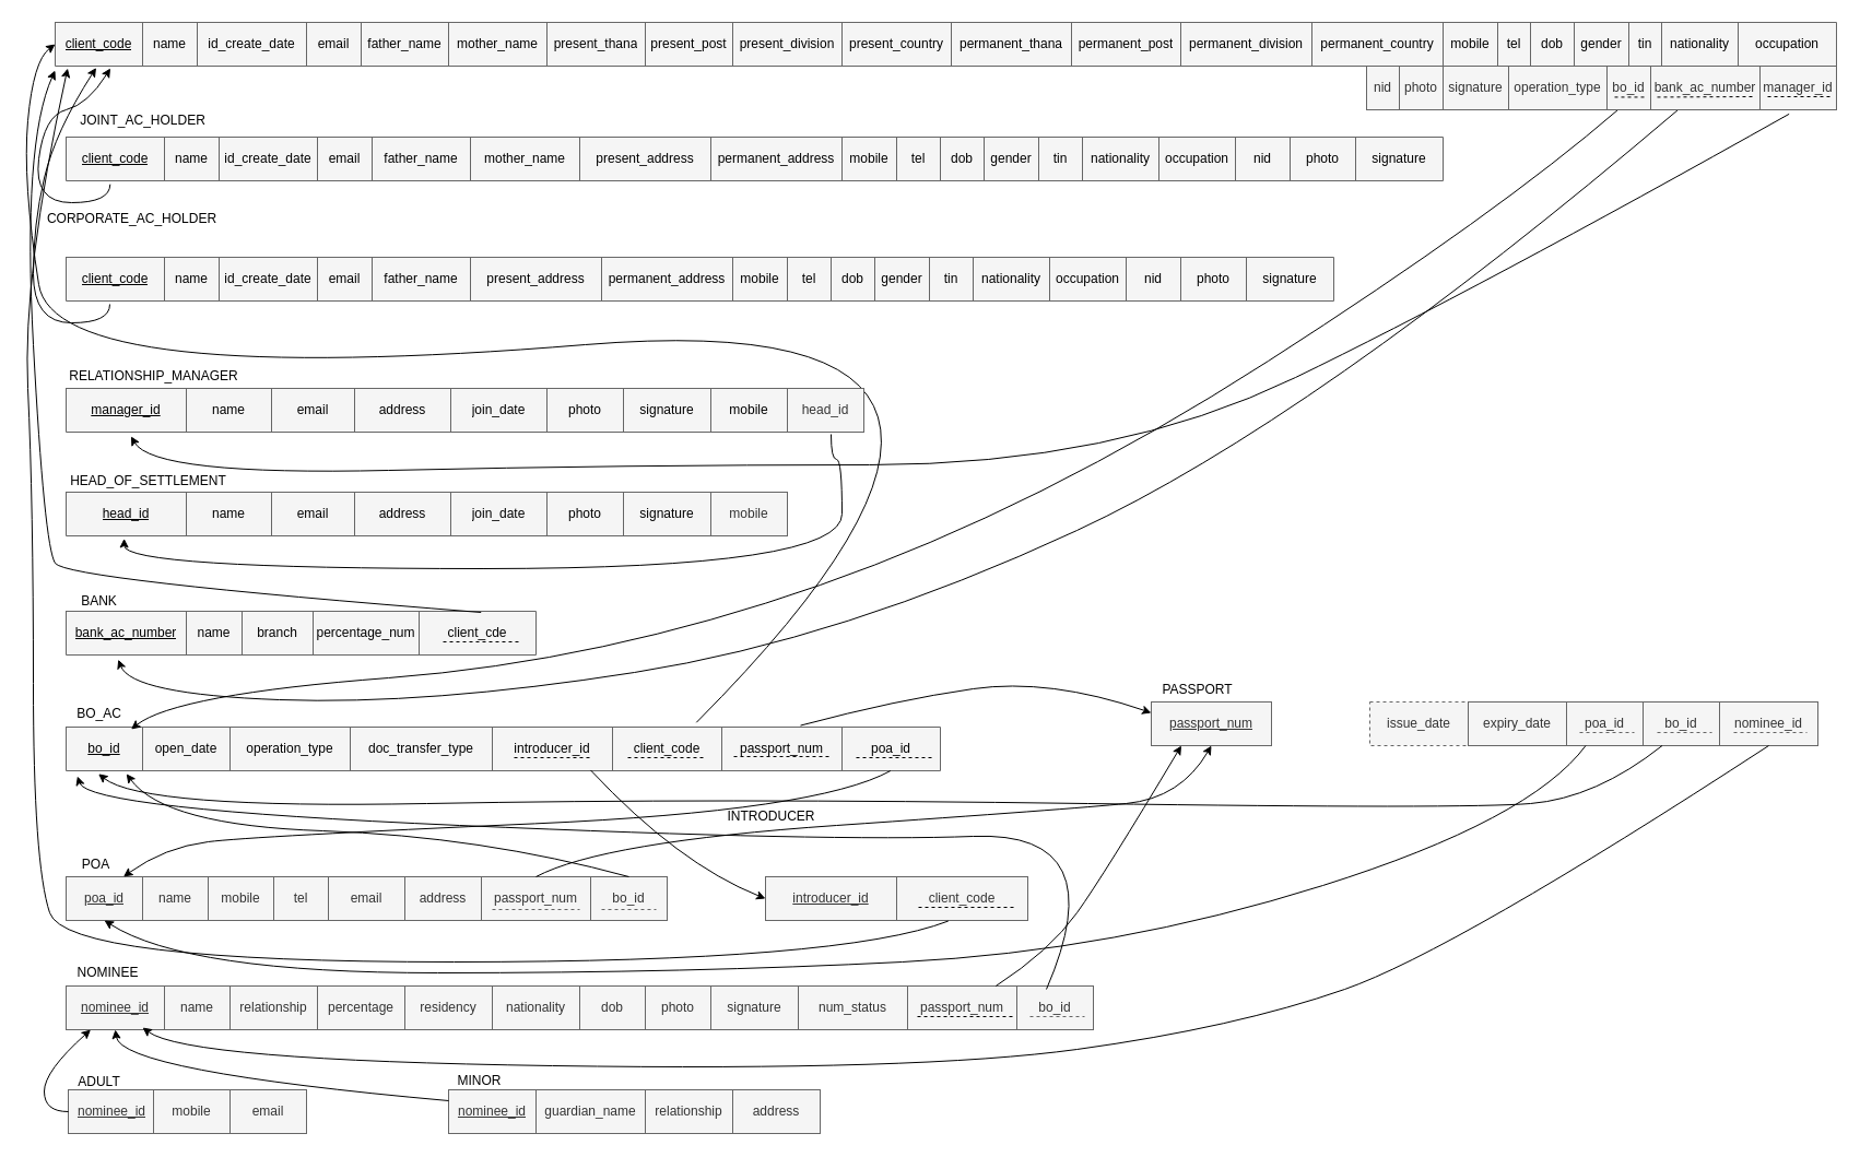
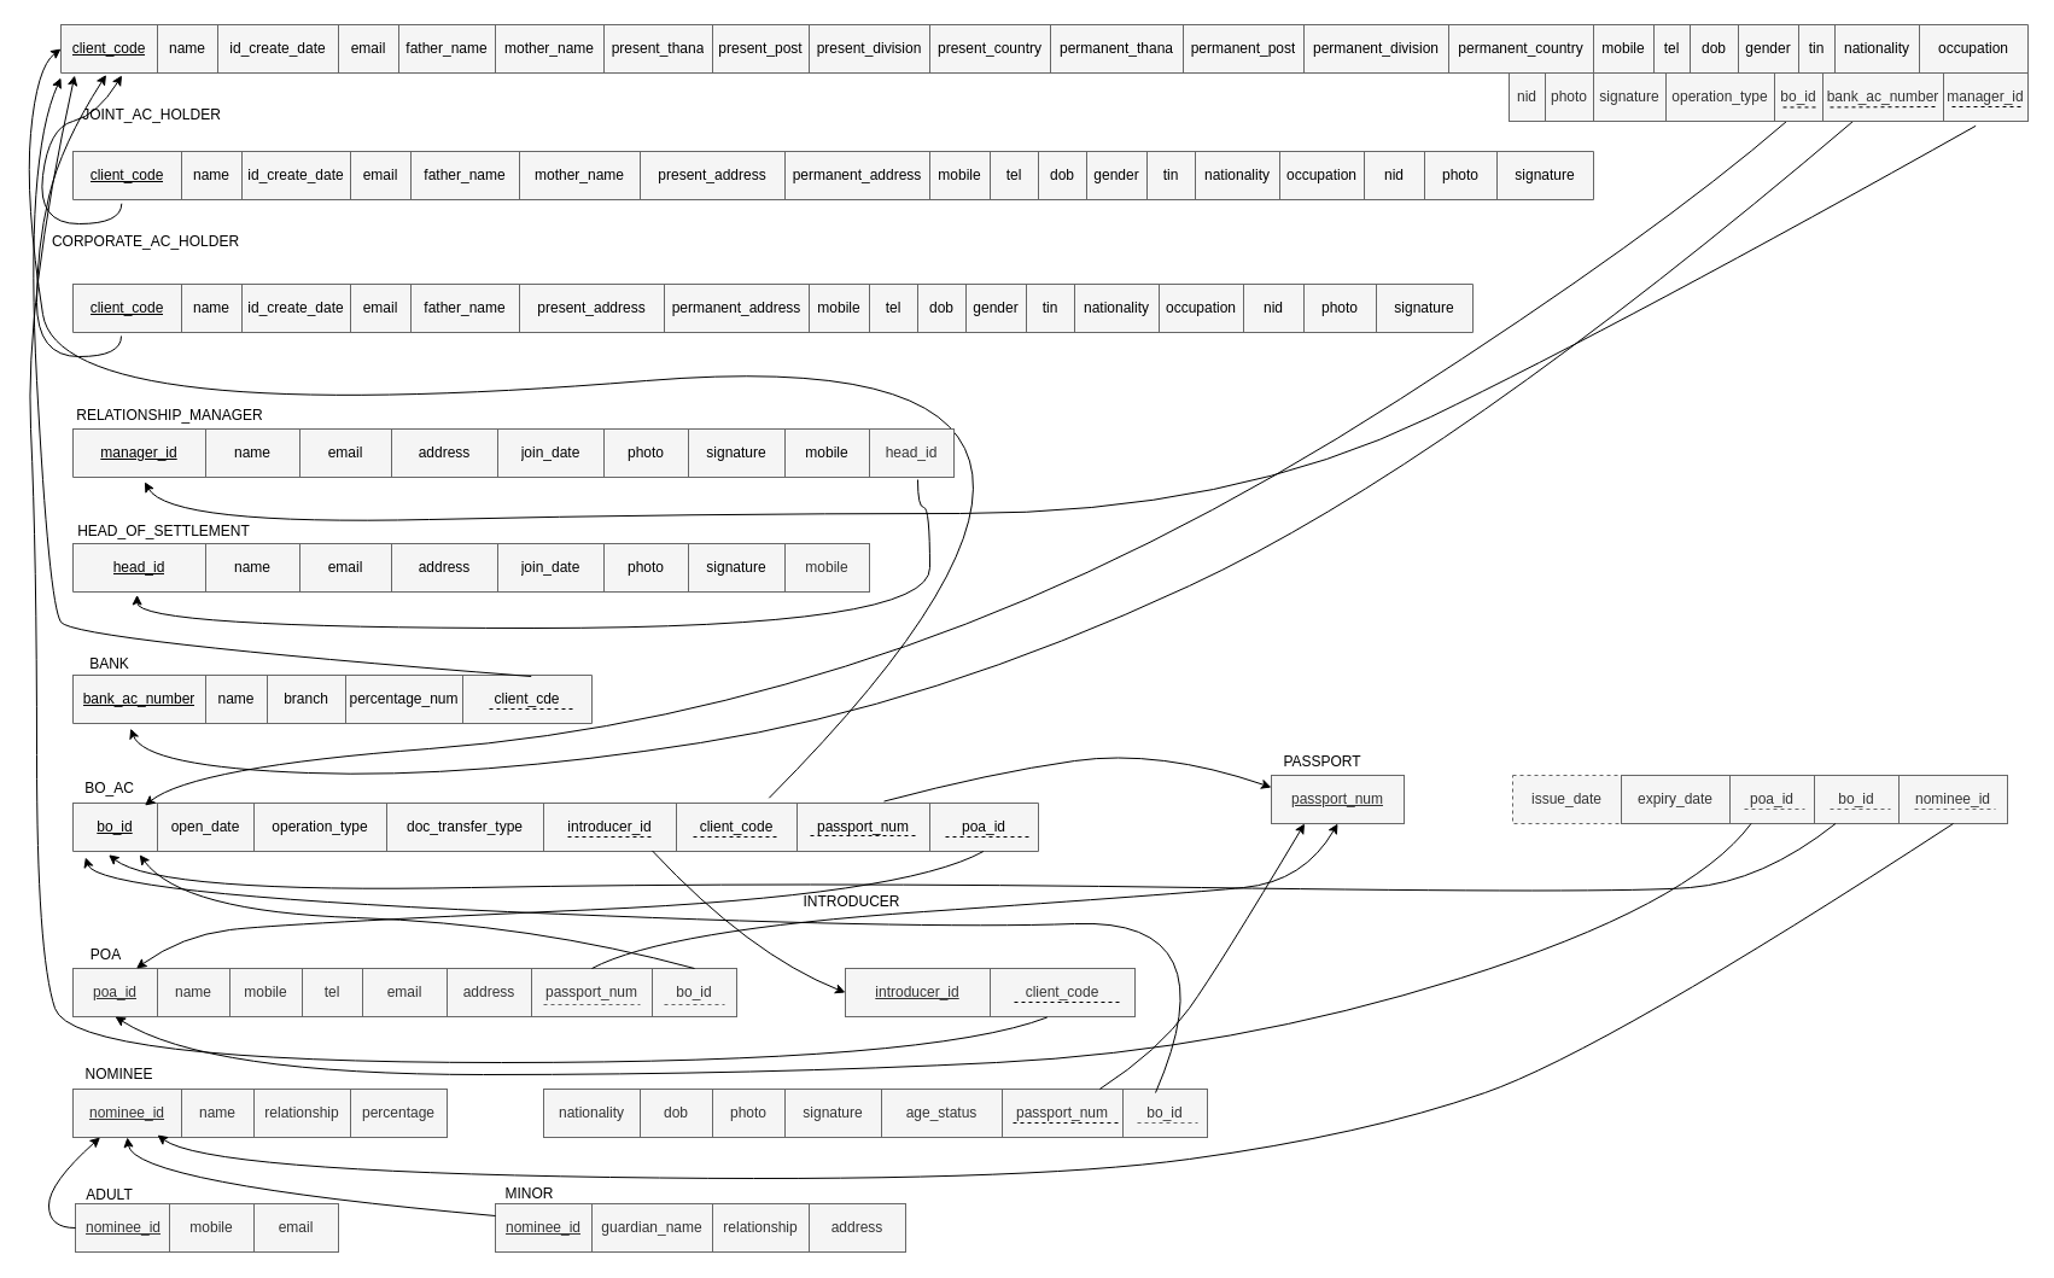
- <mxCell id="45" value="JOINT_AC_HOLDER" style="text;html=1;align=center;verticalAlign=middle;resizable=0;points=[];autosize=1;strokeColor=none;fillColor=none;" parent="1" vertex="1"><mxGeometry x="60" y="95" width="140" height="30" as="geometry" /></mxCell>
+ <mxCell id="45" value="JOINT_AC_HOLDER" style="text;html=1;align=center;verticalAlign=middle;resizable=0;points=[];autosize=1;strokeColor=none;fillColor=none;" parent="1" vertex="1"><mxGeometry x="55" y="80" width="140" height="30" as="geometry" /></mxCell>
- <mxCell id="152" value="residency" style="rounded=0;whiteSpace=wrap;html=1;fillColor=#f5f5f5;fontColor=#333333;strokeColor=#666666;" parent="1" vertex="1"><mxGeometry x="370" y="902" width="80" height="40" as="geometry" /></mxCell>
- <mxCell id="155" value="num_status" style="rounded=0;whiteSpace=wrap;html=1;fillColor=#f5f5f5;fontColor=#333333;strokeColor=#666666;" parent="1" vertex="1"><mxGeometry x="730" y="902" width="100" height="40" as="geometry" /></mxCell>
+ <mxCell id="155" value="age_status" style="rounded=0;whiteSpace=wrap;html=1;fillColor=#f5f5f5;fontColor=#333333;strokeColor=#666666;" parent="1" vertex="1"><mxGeometry x="730" y="902" width="100" height="40" as="geometry" /></mxCell>
